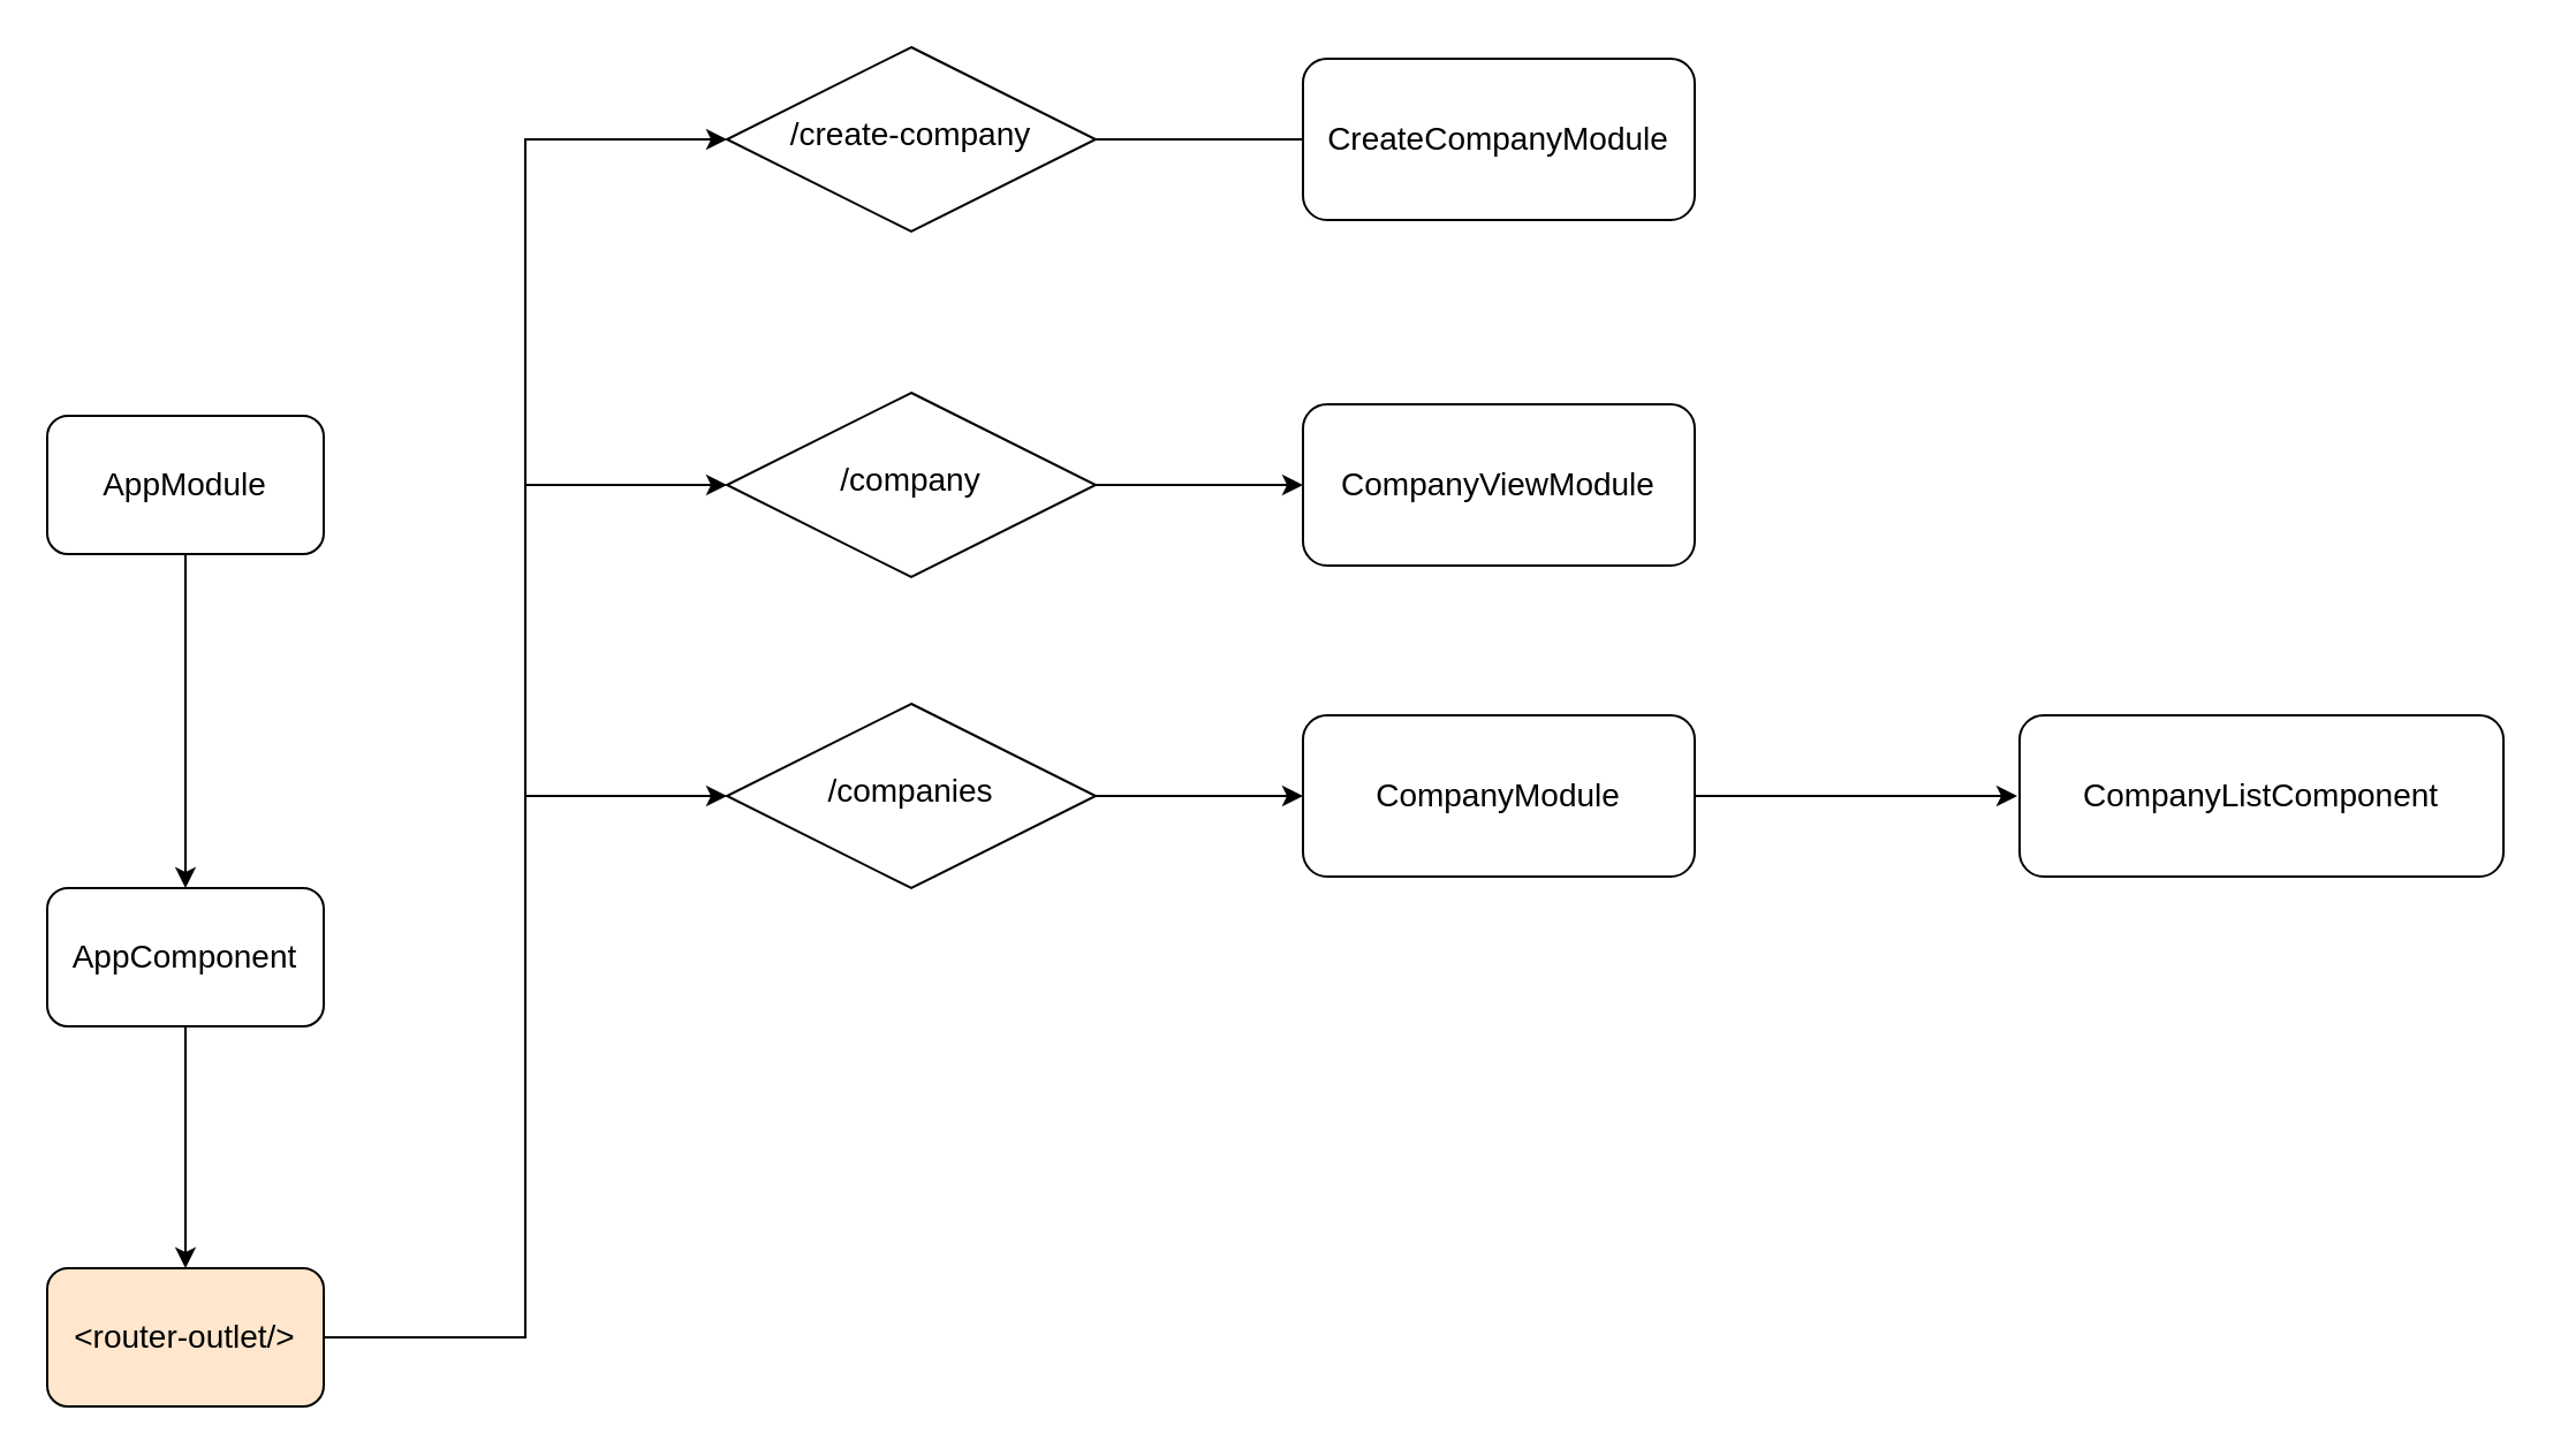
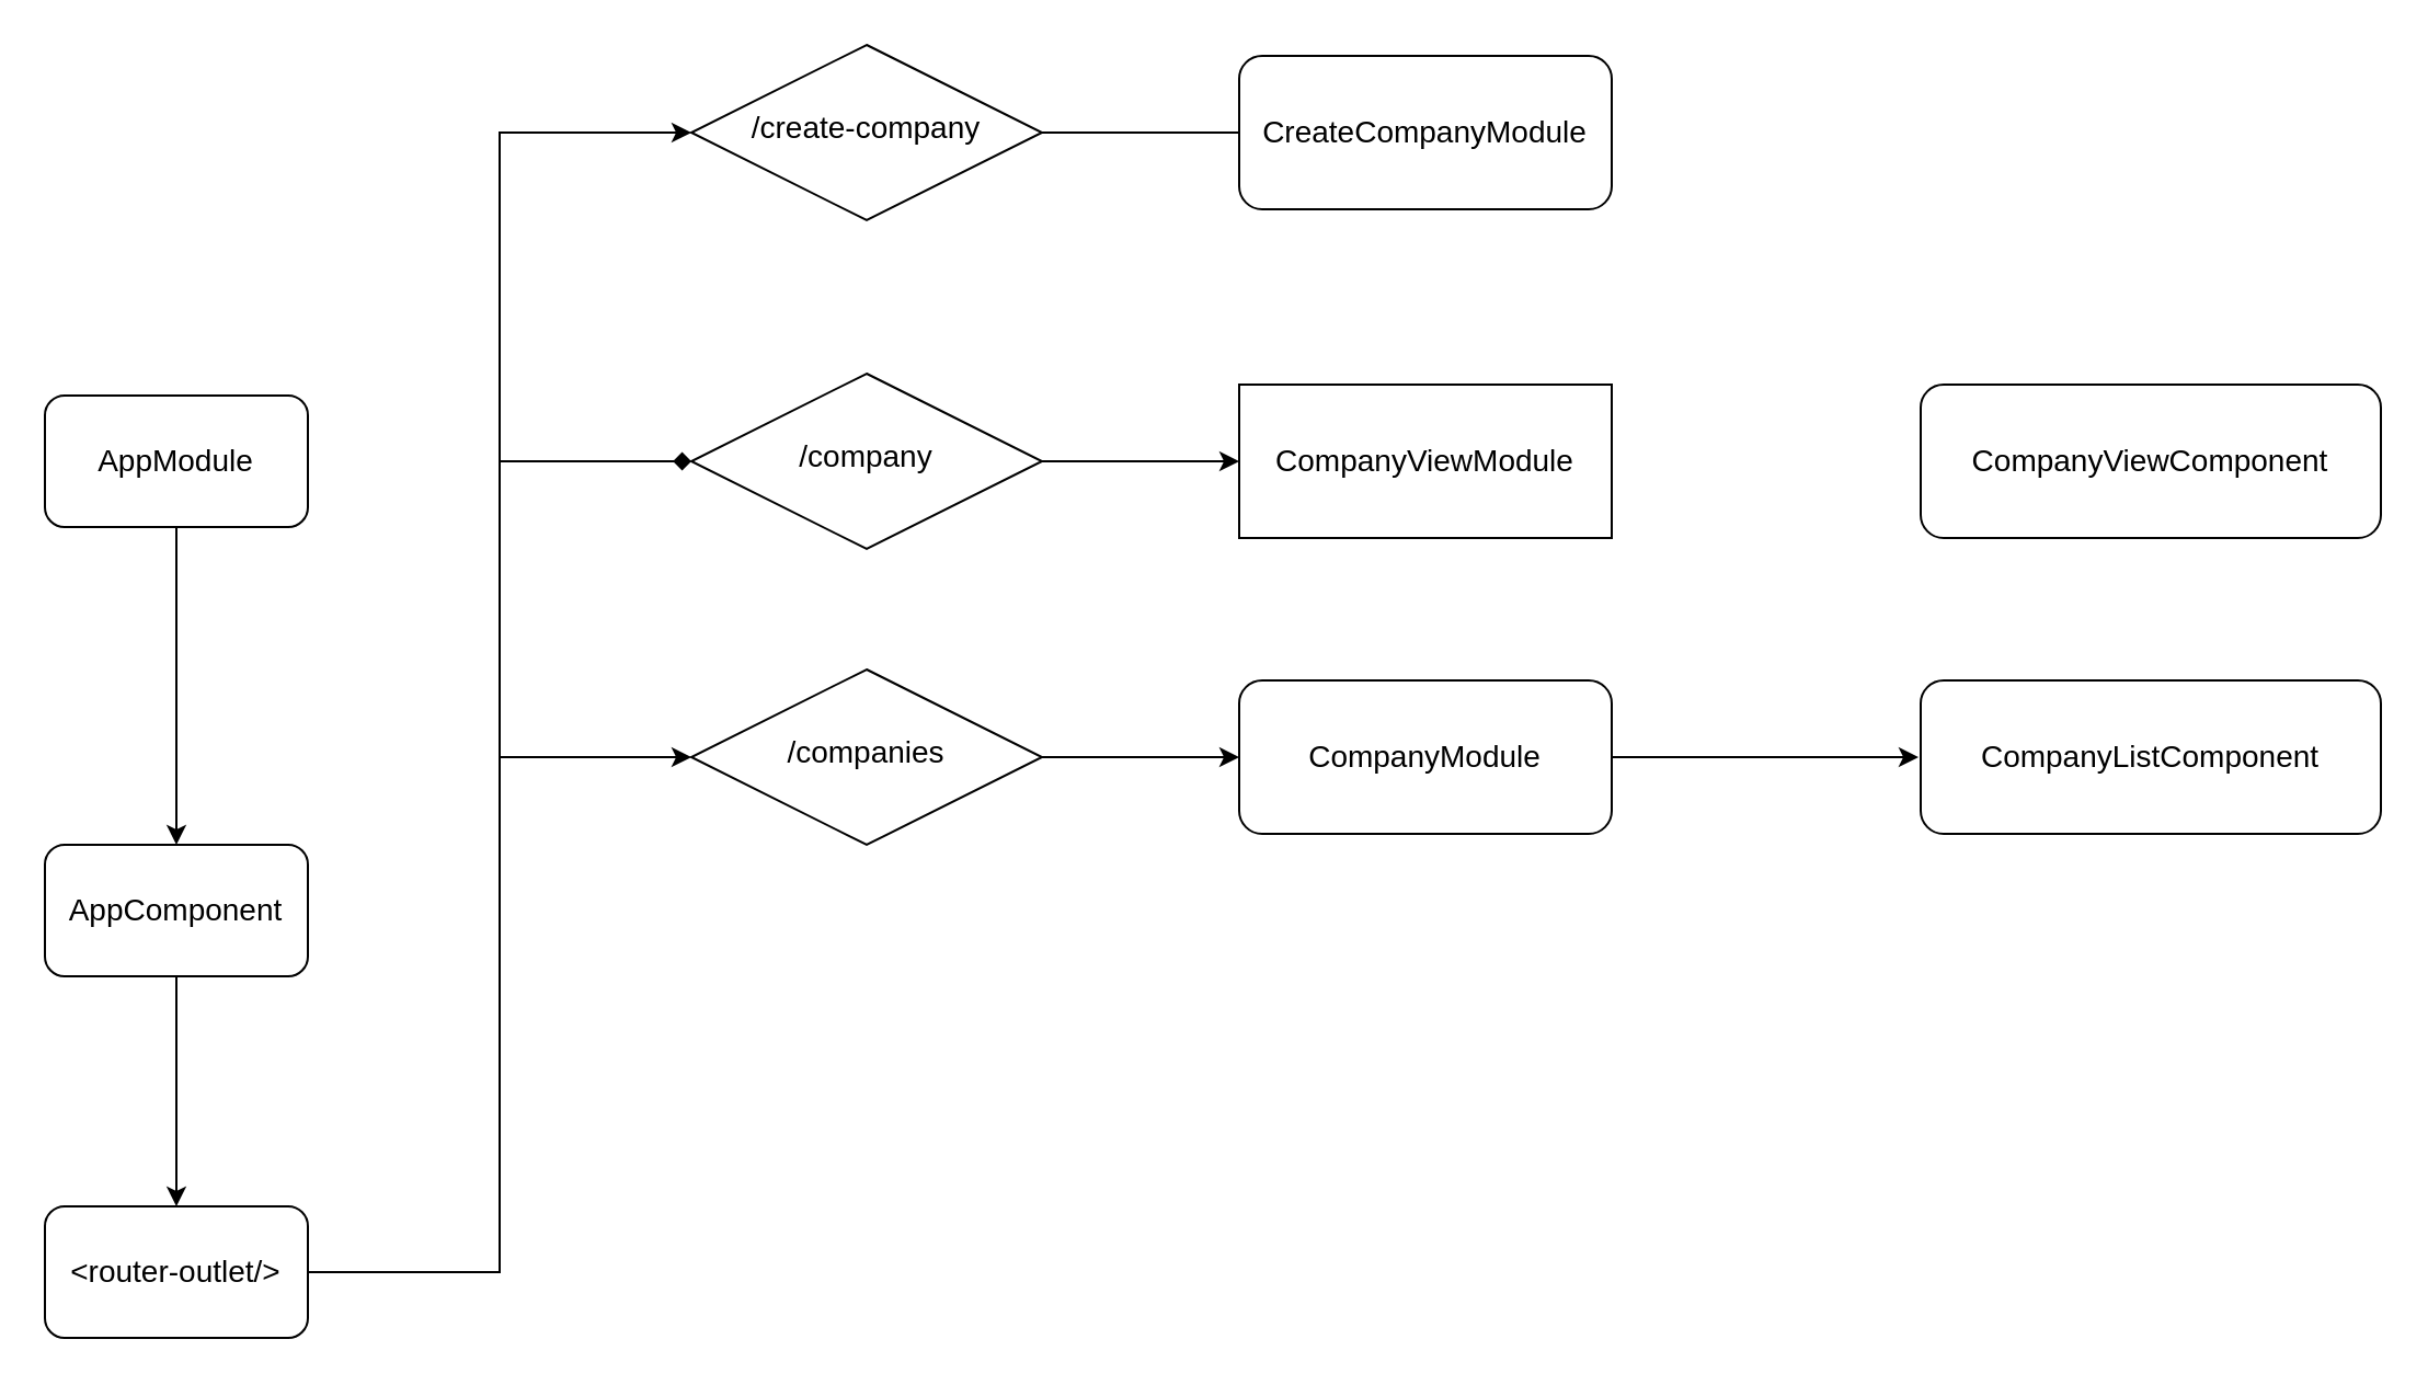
- <mxCell id="9" style="edgeStyle=orthogonalEdgeStyle;rounded=0;jumpSize=6;orthogonalLoop=1;jettySize=auto;html=1;entryX=0;entryY=0.5;entryDx=0;entryDy=0;fontSize=14;startArrow=none;startFill=0;endArrow=classic;endFill=1;endSize=6;strokeWidth=1;" parent="1" source="11" target="14" edge="1"><mxGeometry relative="1" as="geometry" /></mxCell>
+ <mxCell id="9" style="edgeStyle=orthogonalEdgeStyle;rounded=0;jumpSize=6;orthogonalLoop=1;jettySize=auto;html=1;entryX=0;entryY=0.5;entryDx=0;entryDy=0;fontSize=14;startArrow=none;startFill=0;endArrow=diamond;endFill=1;endSize=6;strokeWidth=1;" parent="1" source="11" target="14" edge="1"><mxGeometry relative="1" as="geometry" /></mxCell>
- <mxCell id="16" value="CompanyViewModule" style="rounded=1;whiteSpace=wrap;html=1;fontSize=14;" parent="1" vertex="1"><mxGeometry x="565" y="175" width="170" height="70" as="geometry" /></mxCell>
+ <mxCell id="16" value="CompanyViewModule" style="whiteSpace=wrap;html=1;fontSize=14;rounded=0;" parent="1" vertex="1"><mxGeometry x="565" y="175" width="170" height="70" as="geometry" /></mxCell>
+ <mxCell id="15" value="CompanyViewComponent" style="rounded=1;whiteSpace=wrap;html=1;fontSize=14;glass=0;strokeWidth=1;shadow=0;" parent="1" vertex="1"><mxGeometry x="876" y="175" width="210" height="70" as="geometry" /></mxCell>
- <mxCell id="11" value="&amp;lt;router-outlet/&amp;gt;" style="rounded=1;whiteSpace=wrap;html=1;fontSize=14;fillColor=#ffe6cc;" parent="1" vertex="1"><mxGeometry x="20" y="550" width="120" height="60" as="geometry" /></mxCell>
+ <mxCell id="11" value="&amp;lt;router-outlet/&amp;gt;" style="rounded=1;whiteSpace=wrap;html=1;fontSize=14;" parent="1" vertex="1"><mxGeometry x="20" y="550" width="120" height="60" as="geometry" /></mxCell>
